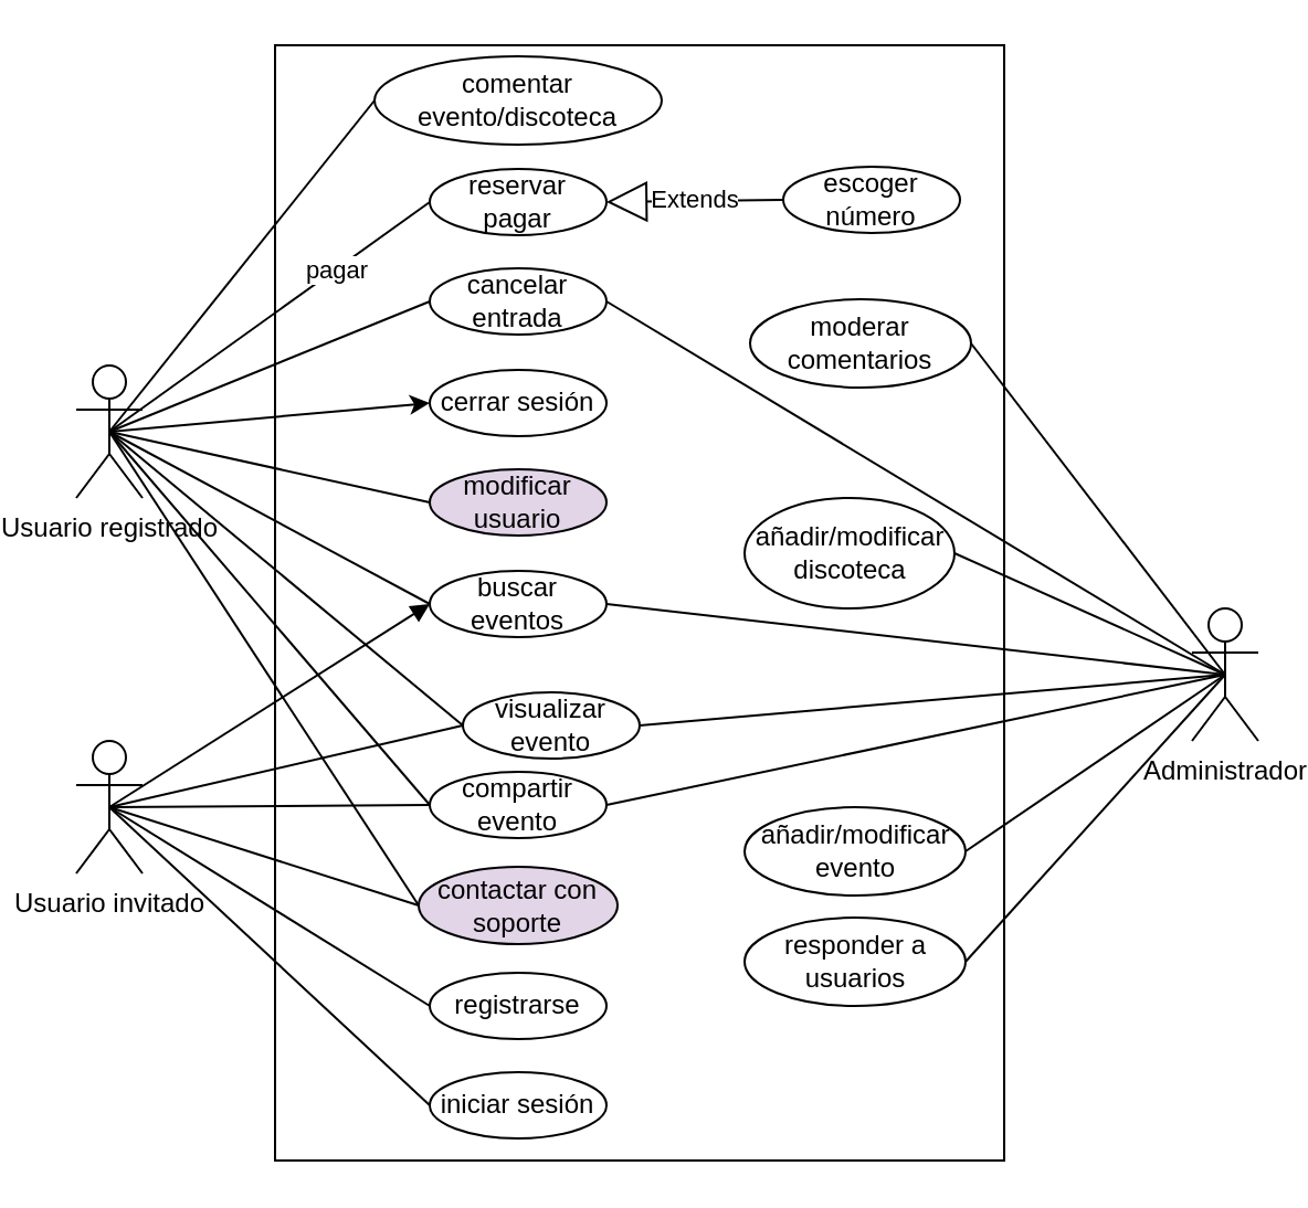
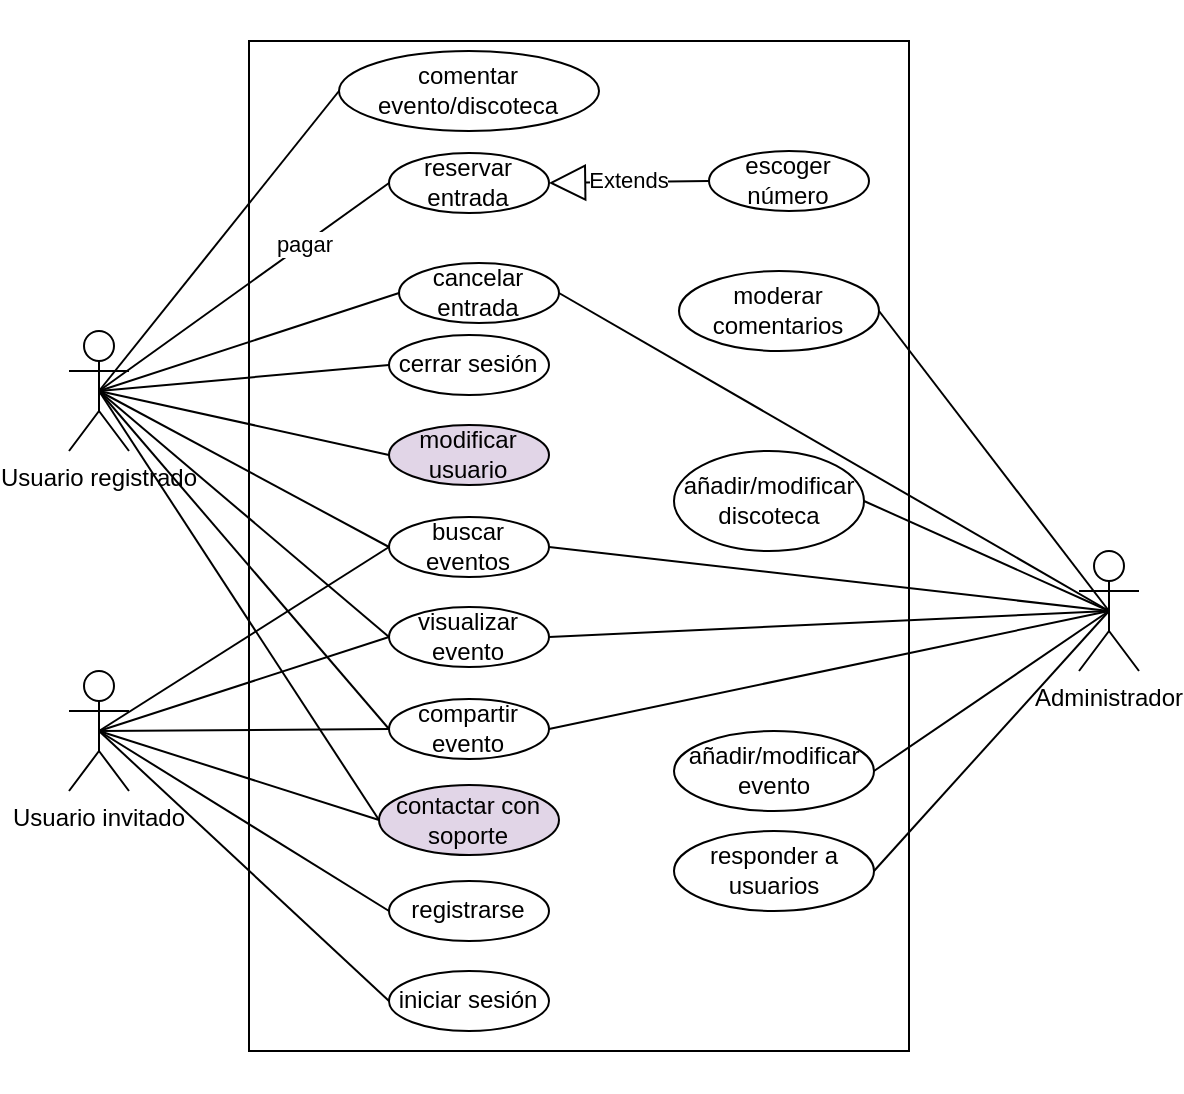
- <mxCell id="27" value="reservar pagar" style="ellipse;whiteSpace=wrap;html=1;" parent="1" vertex="1"><mxGeometry x="180" y="76" width="80" height="30" as="geometry" /></mxCell>
+ <mxCell id="27" value="reservar entrada" style="ellipse;whiteSpace=wrap;html=1;" parent="1" vertex="1"><mxGeometry x="180" y="76" width="80" height="30" as="geometry" /></mxCell>
- <mxCell id="39" value="cancelar entrada" style="ellipse;whiteSpace=wrap;html=1;" parent="1" vertex="1"><mxGeometry x="180" y="121" width="80" height="30" as="geometry" /></mxCell>
+ <mxCell id="39" value="cancelar entrada" style="ellipse;whiteSpace=wrap;html=1;" parent="1" vertex="1"><mxGeometry x="185" y="131" width="80" height="30" as="geometry" /></mxCell>
- <mxCell id="7" value="" style="endArrow=classic;html=1;rounded=0;exitX=0.5;exitY=0.5;exitDx=0;exitDy=0;exitPerimeter=0;entryX=0;entryY=0.5;entryDx=0;entryDy=0;" parent="1" source="2" target="6" edge="1"><mxGeometry width="50" height="50" relative="1" as="geometry"><mxPoint x="35" y="165" as="sourcePoint" /><mxPoint x="190" y="110" as="targetPoint" /></mxGeometry></mxCell>
+ <mxCell id="7" value="" style="endArrow=none;html=1;rounded=0;exitX=0.5;exitY=0.5;exitDx=0;exitDy=0;exitPerimeter=0;entryX=0;entryY=0.5;entryDx=0;entryDy=0;" parent="1" source="2" target="6" edge="1"><mxGeometry width="50" height="50" relative="1" as="geometry"><mxPoint x="35" y="165" as="sourcePoint" /><mxPoint x="190" y="110" as="targetPoint" /></mxGeometry></mxCell>
- <mxCell id="12" value="" style="endArrow=block;html=1;rounded=0;exitX=0.5;exitY=0.5;exitDx=0;exitDy=0;exitPerimeter=0;entryX=0;entryY=0.5;entryDx=0;entryDy=0;" parent="1" source="3" target="8" edge="1"><mxGeometry width="50" height="50" relative="1" as="geometry"><mxPoint x="85" y="215" as="sourcePoint" /><mxPoint x="190" y="330" as="targetPoint" /></mxGeometry></mxCell>
+ <mxCell id="12" value="" style="endArrow=none;html=1;rounded=0;exitX=0.5;exitY=0.5;exitDx=0;exitDy=0;exitPerimeter=0;entryX=0;entryY=0.5;entryDx=0;entryDy=0;" parent="1" source="3" target="8" edge="1"><mxGeometry width="50" height="50" relative="1" as="geometry"><mxPoint x="85" y="215" as="sourcePoint" /><mxPoint x="190" y="330" as="targetPoint" /></mxGeometry></mxCell>
- <mxCell id="13" value="visualizar evento" style="ellipse;whiteSpace=wrap;html=1;" parent="1" vertex="1"><mxGeometry x="195" y="313" width="80" height="30" as="geometry" /></mxCell>
+ <mxCell id="13" value="visualizar evento" style="ellipse;whiteSpace=wrap;html=1;" parent="1" vertex="1"><mxGeometry x="180" y="303" width="80" height="30" as="geometry" /></mxCell>
